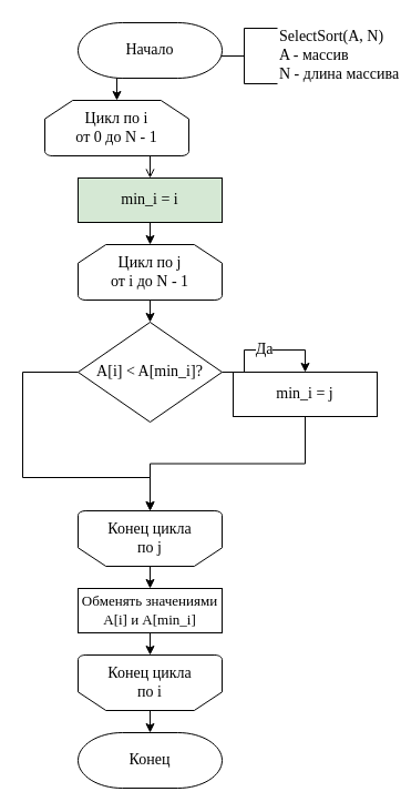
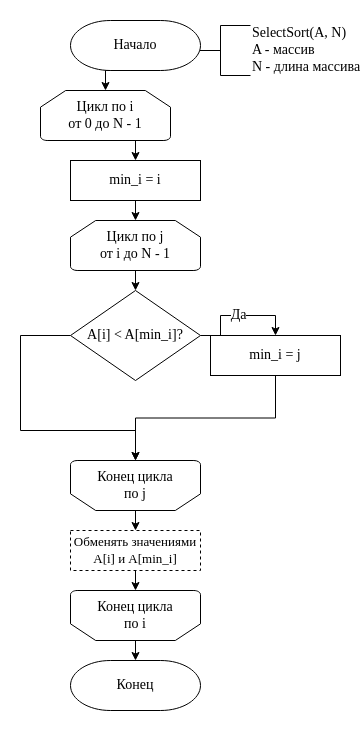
- <mxCell id="4" style="edgeStyle=orthogonalEdgeStyle;rounded=0;orthogonalLoop=1;jettySize=auto;html=1;exitX=0.5;exitY=1;exitDx=0;exitDy=0;exitPerimeter=0;entryX=0.5;entryY=0;entryDx=0;entryDy=0;fontFamily=Times New Roman;fontSize=14;endArrow=open;" parent="1" source="5" target="7" edge="1"><mxGeometry relative="1" as="geometry" /></mxCell>
+ <mxCell id="4" style="edgeStyle=orthogonalEdgeStyle;rounded=0;orthogonalLoop=1;jettySize=auto;html=1;exitX=0.5;exitY=1;exitDx=0;exitDy=0;exitPerimeter=0;entryX=0.5;entryY=0;entryDx=0;entryDy=0;fontFamily=Times New Roman;fontSize=14;" parent="1" source="5" target="7" edge="1"><mxGeometry relative="1" as="geometry" /></mxCell>
- <mxCell id="7" value="min_i = i" style="rounded=0;whiteSpace=wrap;html=1;strokeWidth=1;fontFamily=Times New Roman;fontSize=14;fillColor=#d5e8d4;" parent="1" vertex="1"><mxGeometry x="70" y="160" width="130" height="40" as="geometry" /></mxCell>
+ <mxCell id="7" value="min_i = i" style="rounded=0;whiteSpace=wrap;html=1;strokeWidth=1;fontFamily=Times New Roman;fontSize=14;" parent="1" vertex="1"><mxGeometry x="70" y="160" width="130" height="40" as="geometry" /></mxCell>
- <mxCell id="22" value="&lt;font style=&quot;font-size: 13px&quot;&gt;Обменять значениями &lt;br&gt;A[i] и A[min_i]&lt;/font&gt;" style="rounded=0;whiteSpace=wrap;html=1;strokeWidth=1;fontFamily=Times New Roman;fontSize=14;" parent="1" vertex="1"><mxGeometry x="70" y="530" width="130" height="40" as="geometry" /></mxCell>
+ <mxCell id="22" value="&lt;font style=&quot;font-size: 13px&quot;&gt;Обменять значениями &lt;br&gt;A[i] и A[min_i]&lt;/font&gt;" style="rounded=0;whiteSpace=wrap;html=1;strokeWidth=1;fontFamily=Times New Roman;fontSize=14;dashed=1;" parent="1" vertex="1"><mxGeometry x="70" y="530" width="130" height="40" as="geometry" /></mxCell>
